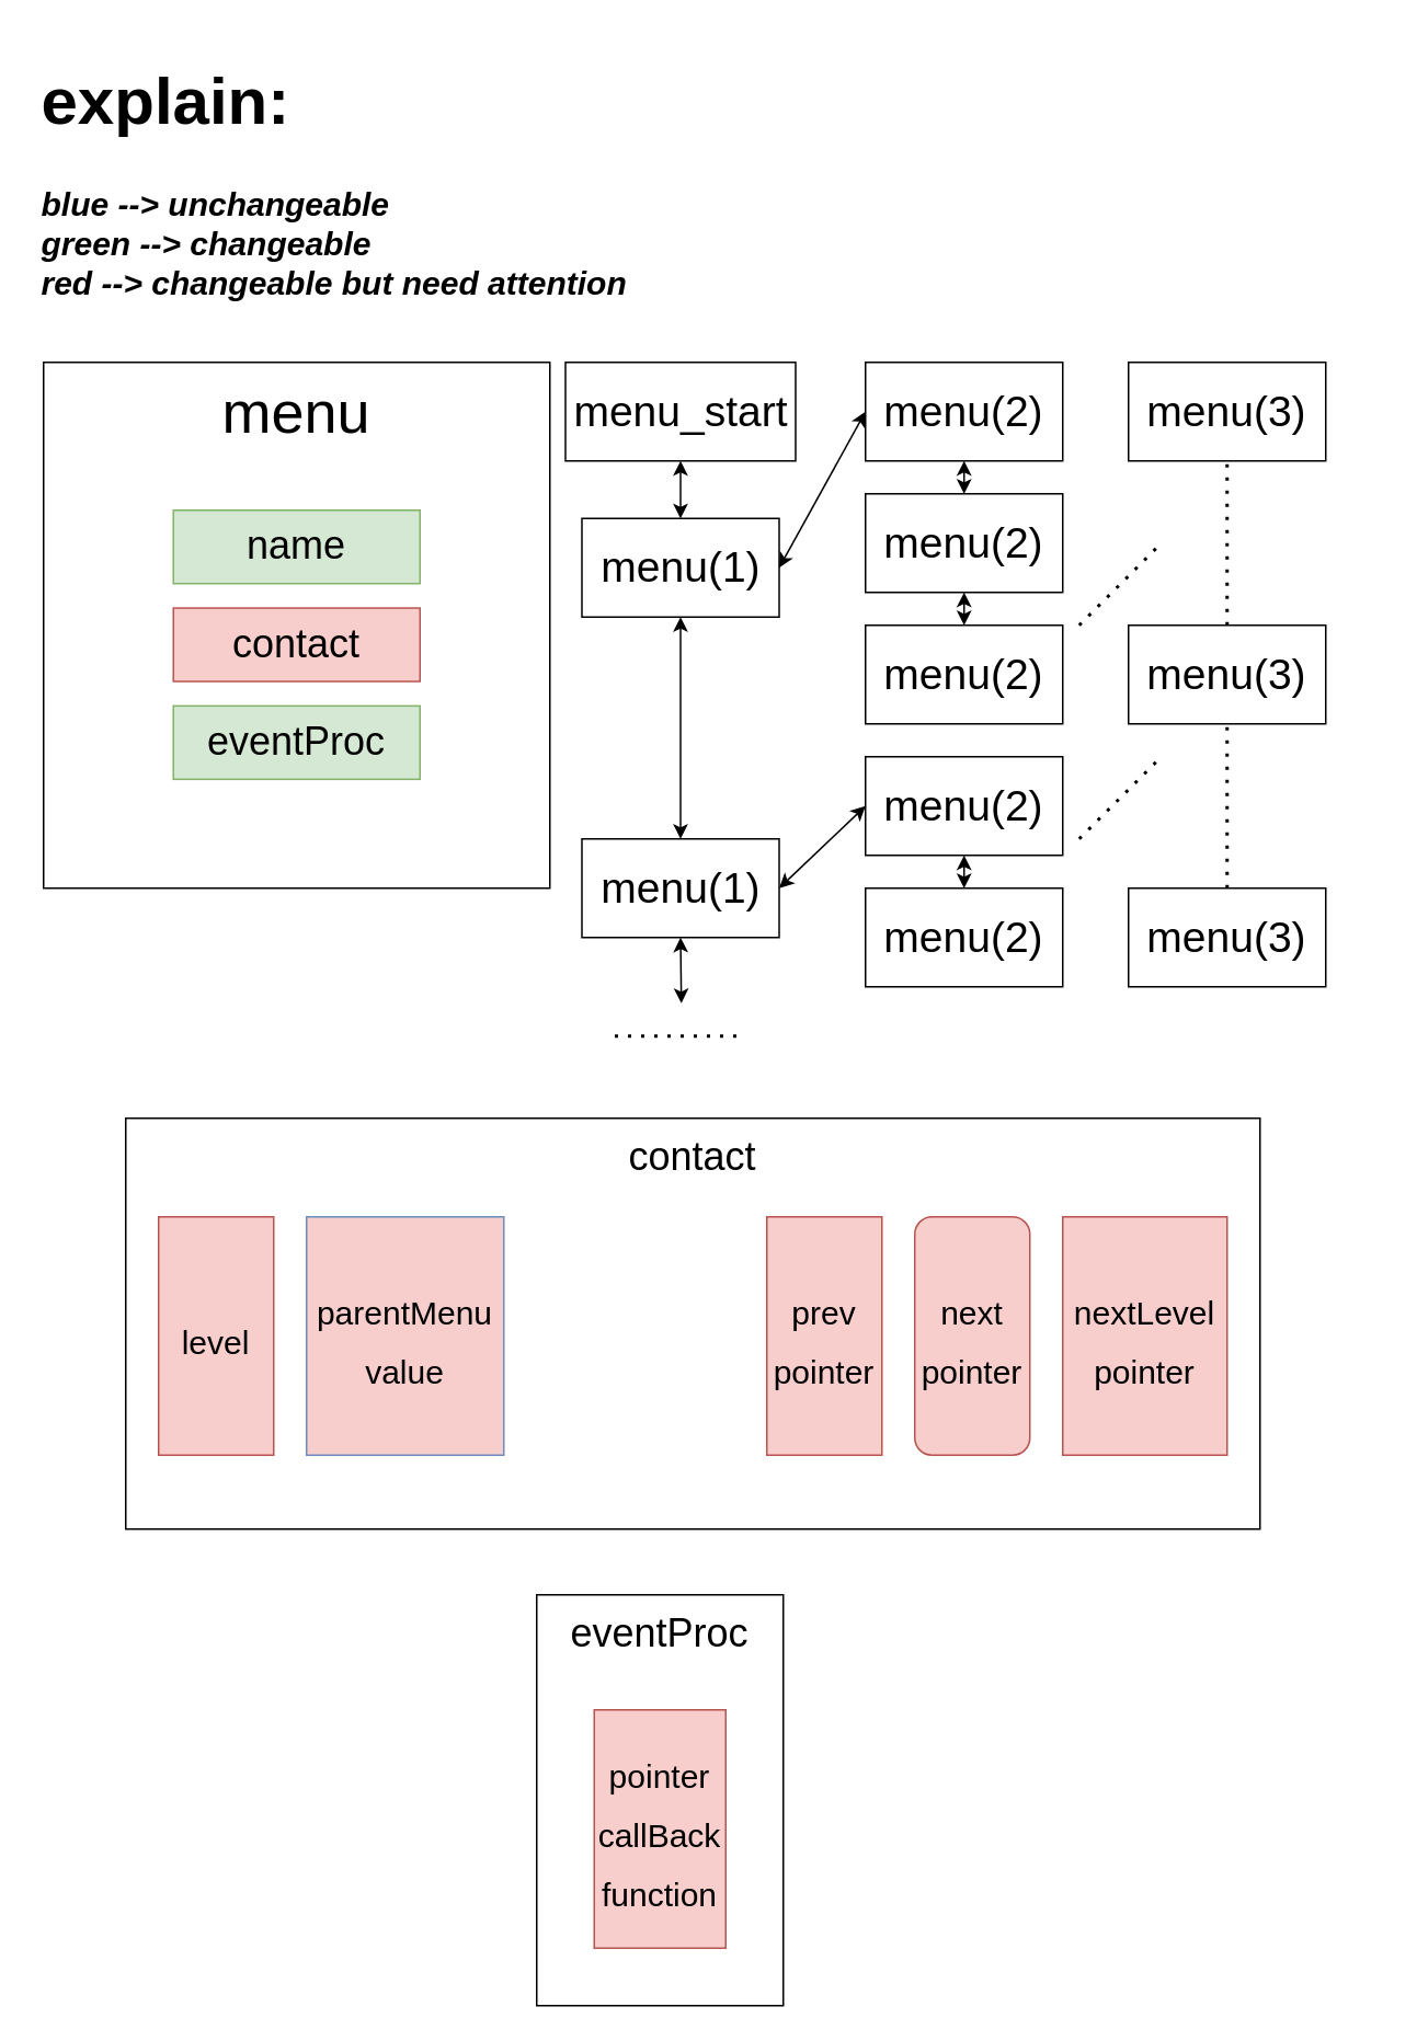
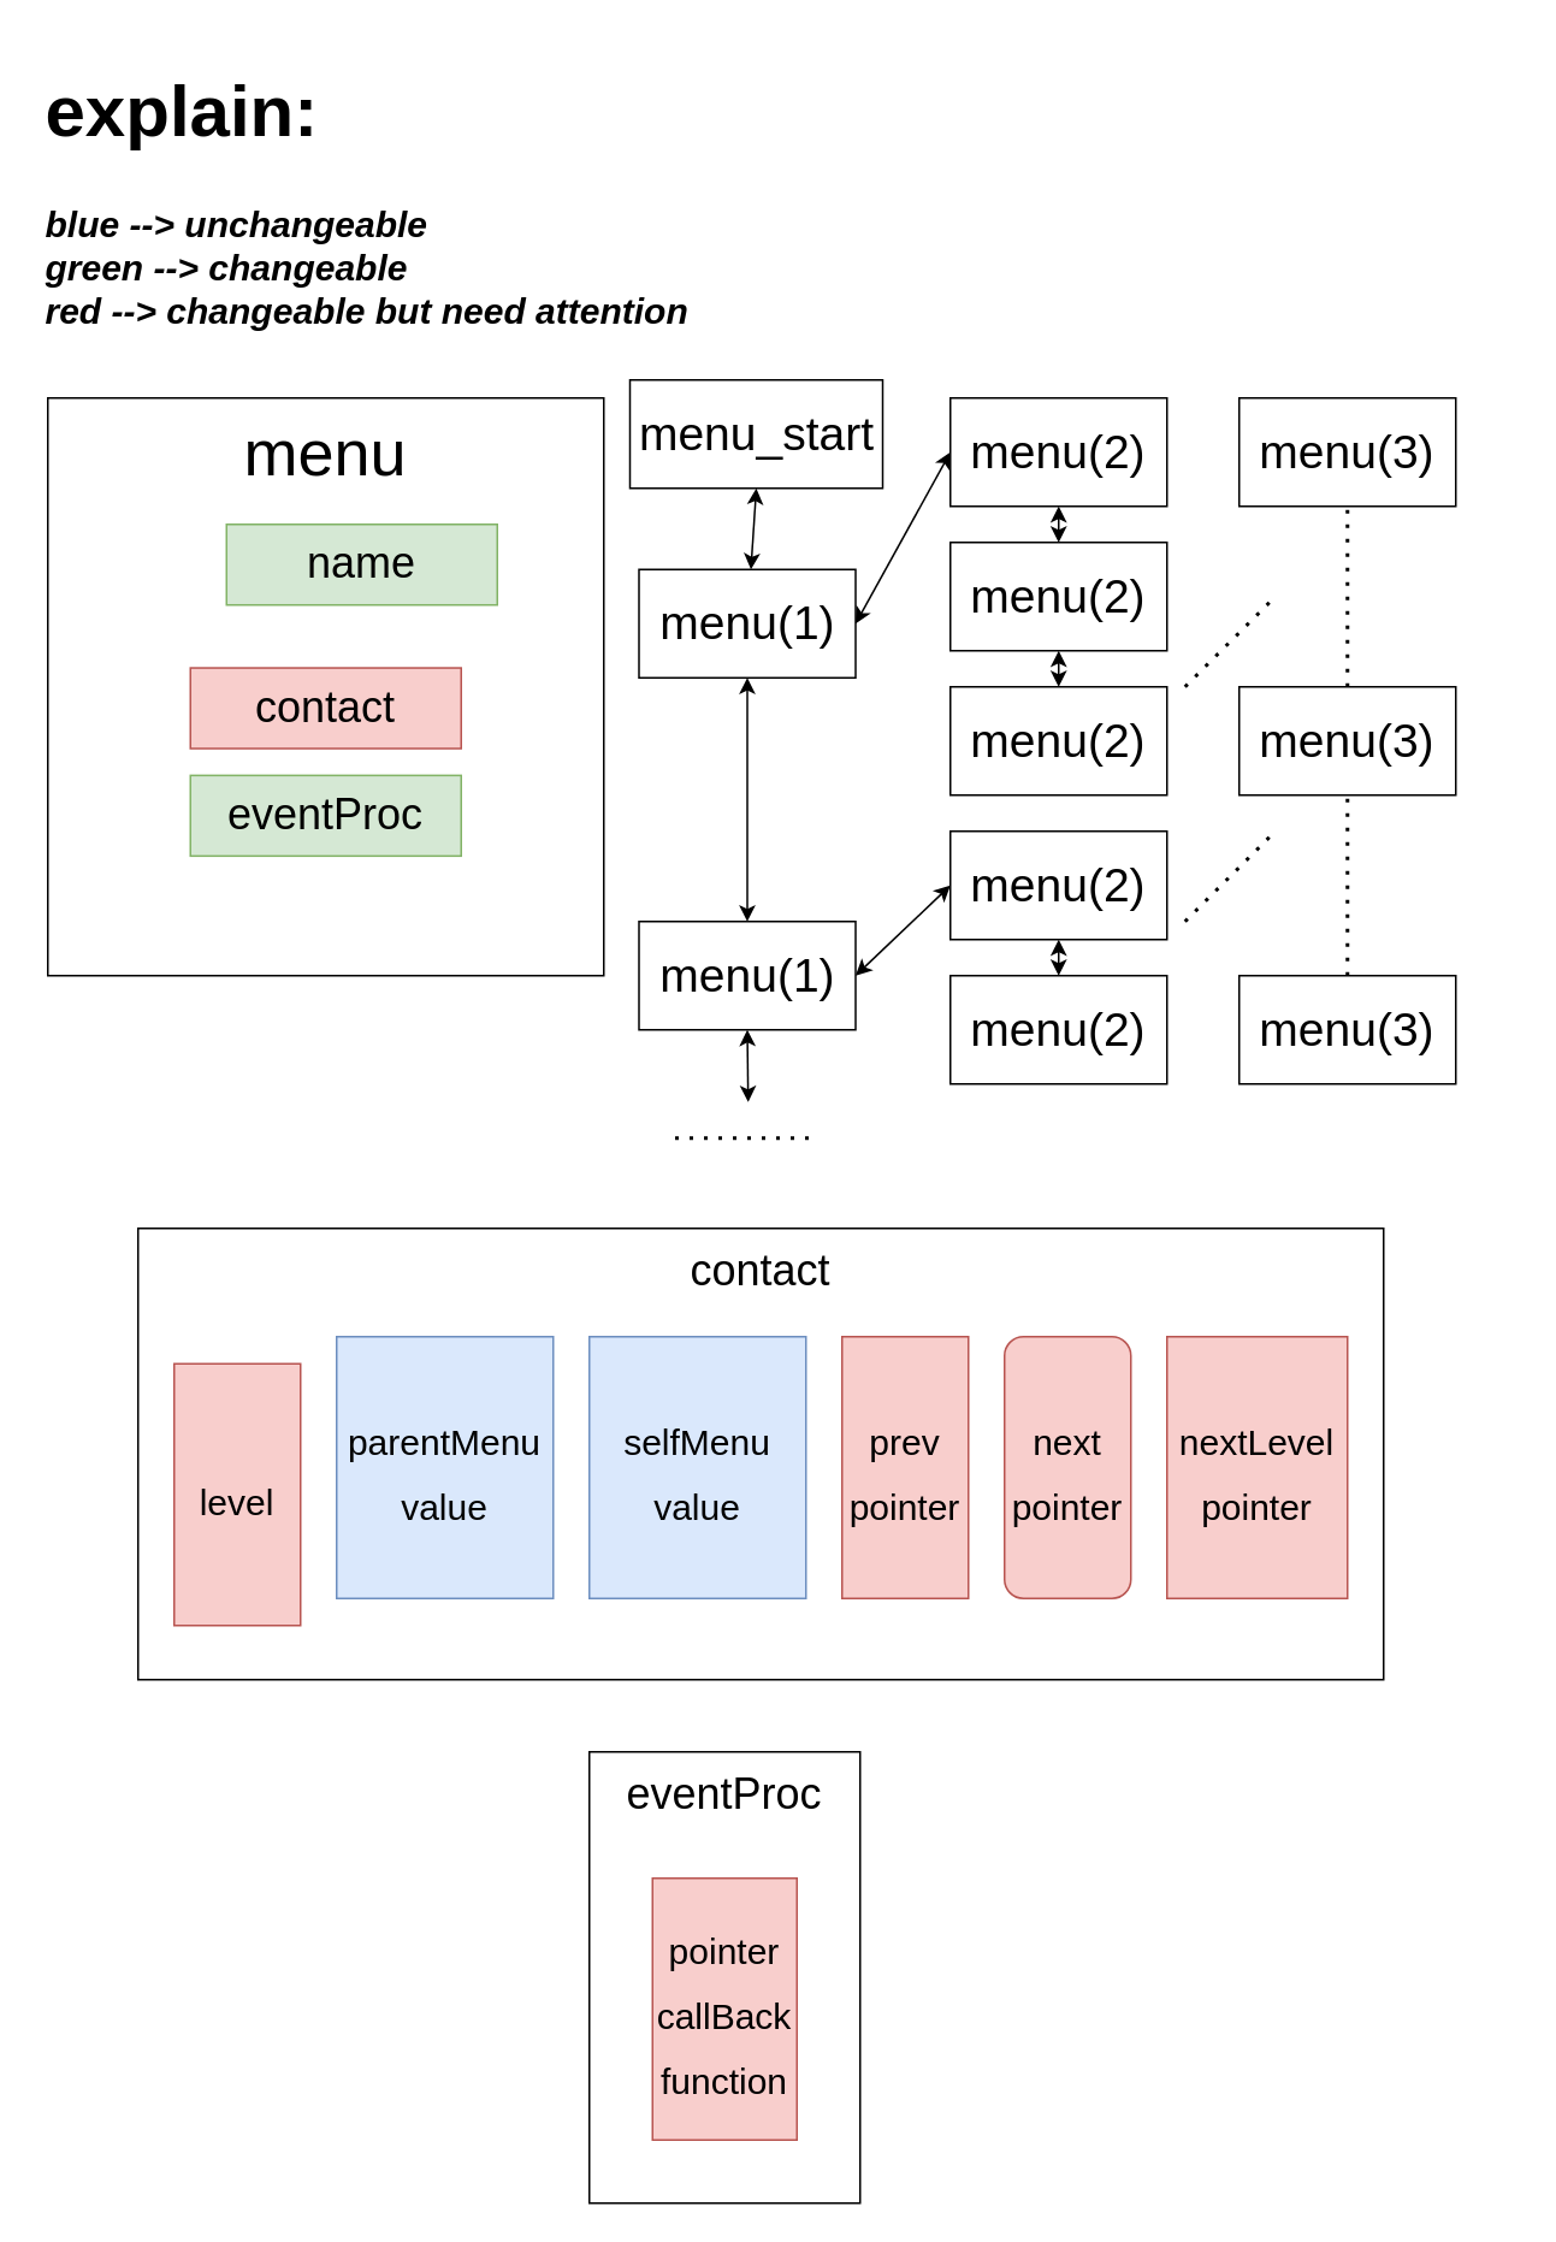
- <mxCell id="17" value="&lt;font style=&quot;font-size: 26px&quot;&gt;menu_start&lt;br&gt;&lt;/font&gt;" style="rounded=0;whiteSpace=wrap;html=1;" parent="1" vertex="1"><mxGeometry x="343.5" y="220" width="140" height="60" as="geometry" /></mxCell>
+ <mxCell id="17" value="&lt;font style=&quot;font-size: 26px&quot;&gt;menu_start&lt;br&gt;&lt;/font&gt;" style="rounded=0;whiteSpace=wrap;html=1;" parent="1" vertex="1"><mxGeometry x="348.5" y="210" width="140" height="60" as="geometry" /></mxCell>
- <mxCell id="3" value="name" style="rounded=0;whiteSpace=wrap;html=1;fontSize=24;fillColor=#d5e8d4;strokeColor=#82b366;" parent="2" vertex="1"><mxGeometry x="79" y="90.0" width="150" height="44.651" as="geometry" /></mxCell>
+ <mxCell id="3" value="name" style="rounded=0;whiteSpace=wrap;html=1;fontSize=24;fillColor=#d5e8d4;strokeColor=#82b366;" parent="2" vertex="1"><mxGeometry x="99" y="70" width="150" height="44.651" as="geometry" /></mxCell>
- <mxCell id="14" value="&lt;font style=&quot;font-size: 20px&quot;&gt;level&lt;br&gt;&lt;/font&gt;" style="rounded=0;whiteSpace=wrap;html=1;fontSize=30;fillColor=#f8cecc;strokeColor=#b85450;" parent="1" vertex="1"><mxGeometry x="96" y="740" width="70" height="145" as="geometry" /></mxCell>
+ <mxCell id="14" value="&lt;font style=&quot;font-size: 20px&quot;&gt;level&lt;br&gt;&lt;/font&gt;" style="rounded=0;whiteSpace=wrap;html=1;fontSize=30;fillColor=#f8cecc;strokeColor=#b85450;" parent="1" vertex="1"><mxGeometry x="96" y="755" width="70" height="145" as="geometry" /></mxCell>
- <mxCell id="13" value="&lt;font style=&quot;font-size: 20px&quot;&gt;parentMenu&lt;br&gt;value&lt;br&gt;&lt;/font&gt;" style="rounded=0;whiteSpace=wrap;html=1;fontSize=30;fillColor=#f8cecc;strokeColor=#6c8ebf;" parent="1" vertex="1"><mxGeometry x="186" y="740" width="120" height="145" as="geometry" /></mxCell>
+ <mxCell id="13" value="&lt;font style=&quot;font-size: 20px&quot;&gt;parentMenu&lt;br&gt;value&lt;br&gt;&lt;/font&gt;" style="rounded=0;whiteSpace=wrap;html=1;fontSize=30;fillColor=#dae8fc;strokeColor=#6c8ebf;" parent="1" vertex="1"><mxGeometry x="186" y="740" width="120" height="145" as="geometry" /></mxCell>
+ <mxCell id="12" value="&lt;font style=&quot;font-size: 20px&quot;&gt;selfMenu&lt;br&gt;value&lt;br&gt;&lt;/font&gt;" style="rounded=0;whiteSpace=wrap;html=1;fontSize=30;fillColor=#dae8fc;strokeColor=#6c8ebf;" parent="1" vertex="1"><mxGeometry x="326" y="740" width="120" height="145" as="geometry" /></mxCell>
